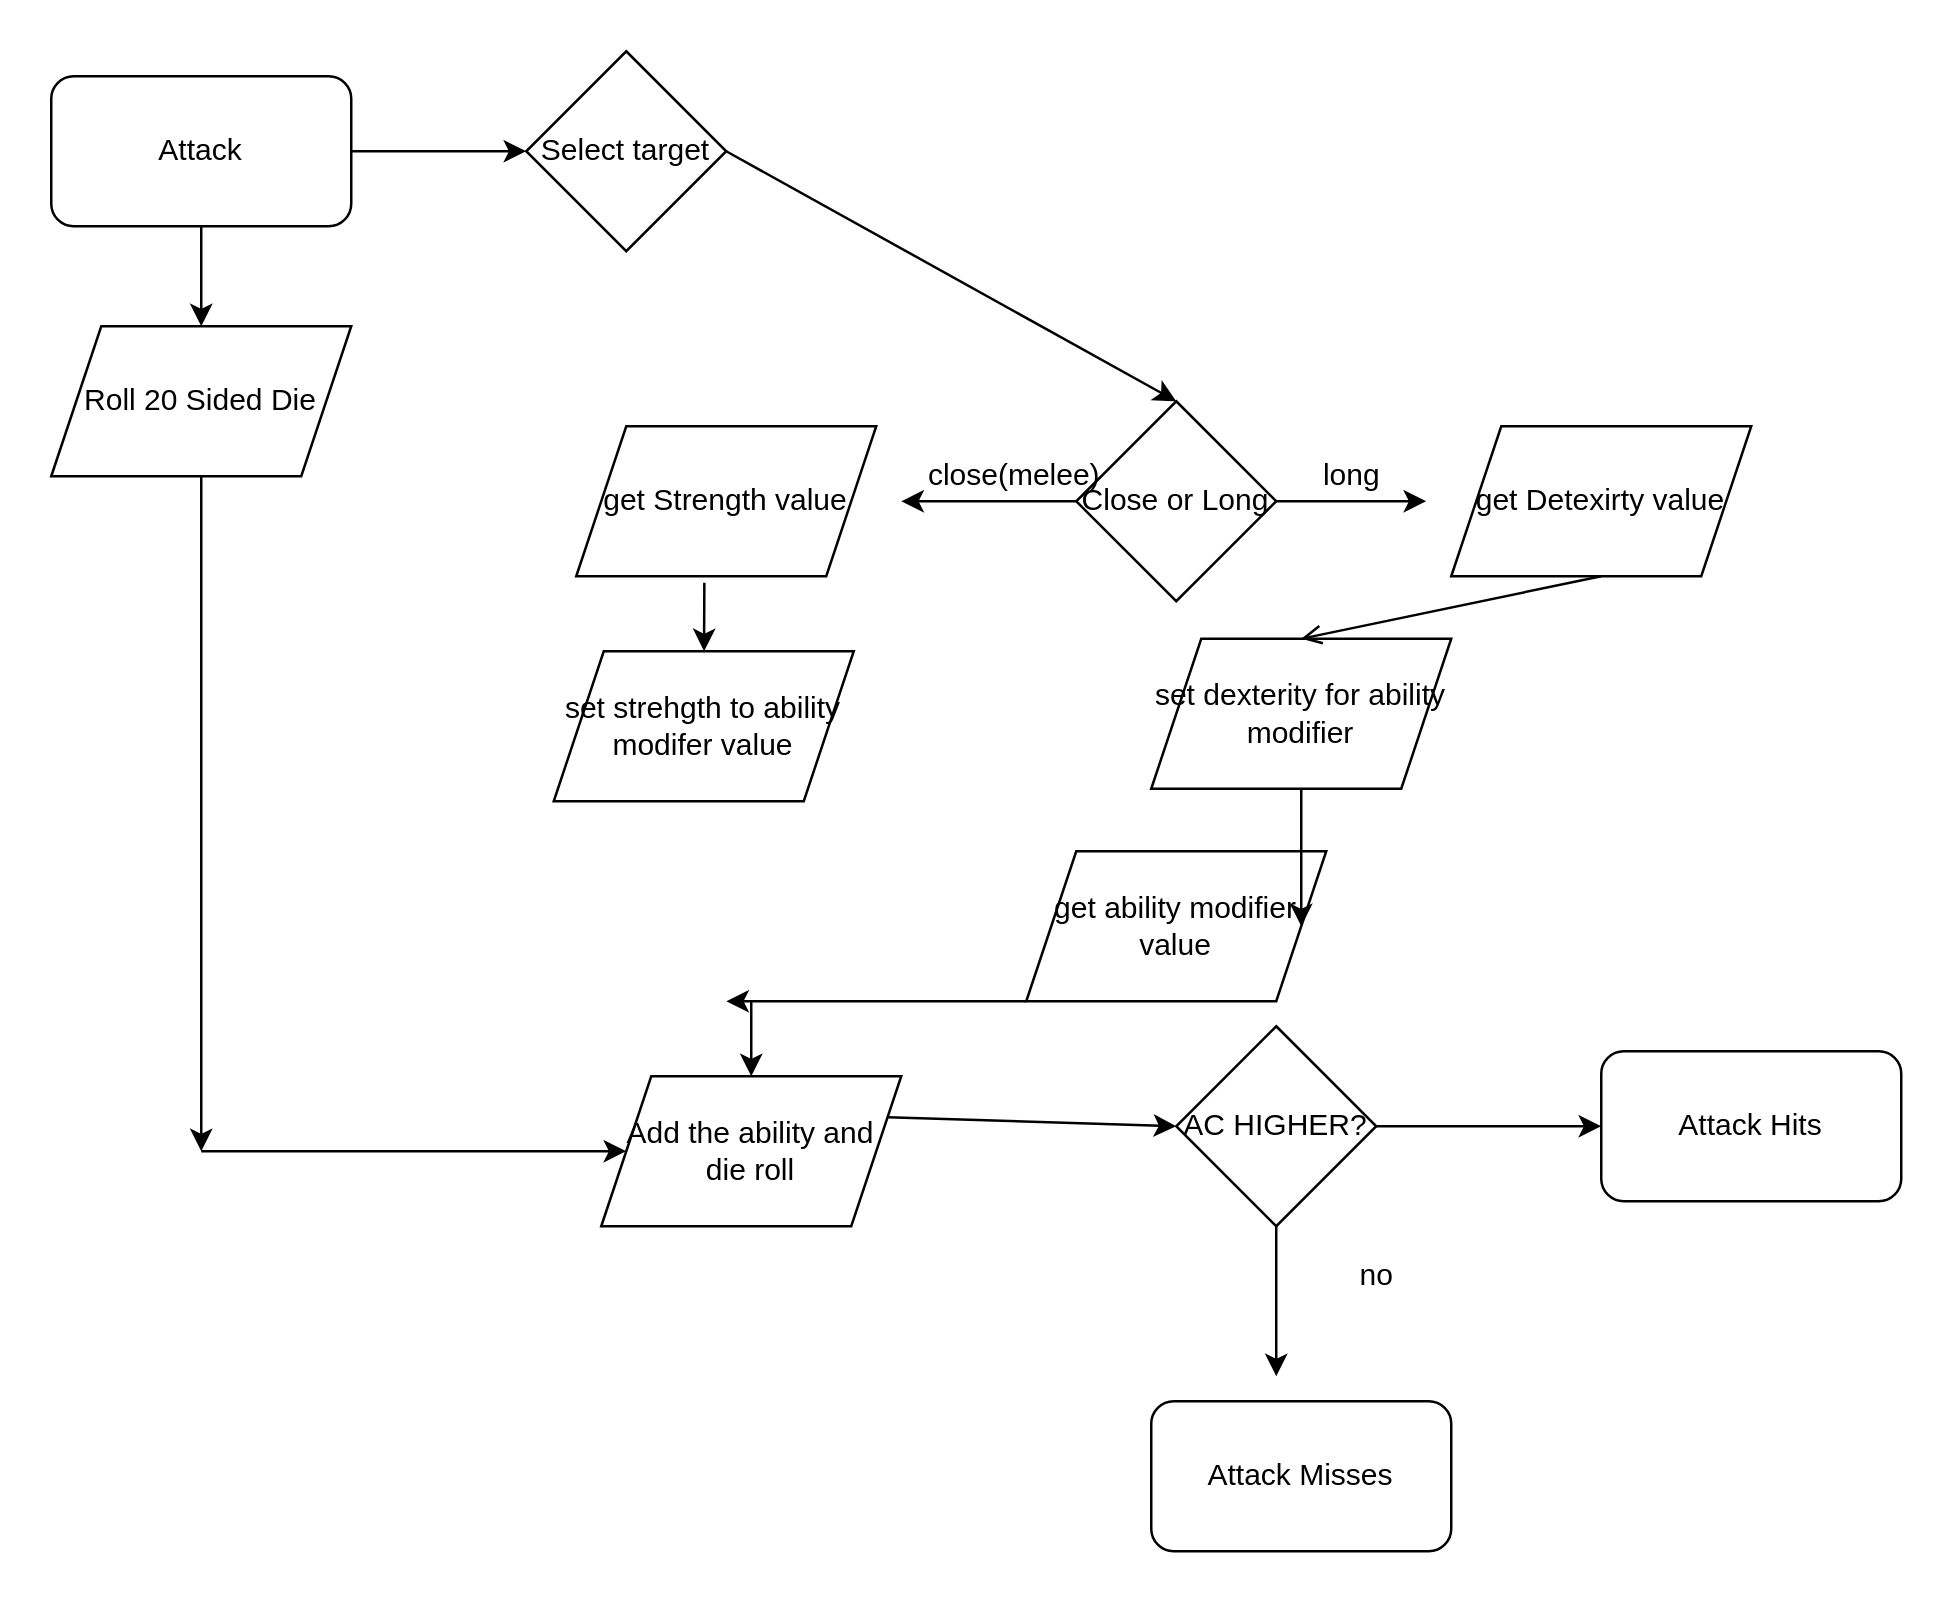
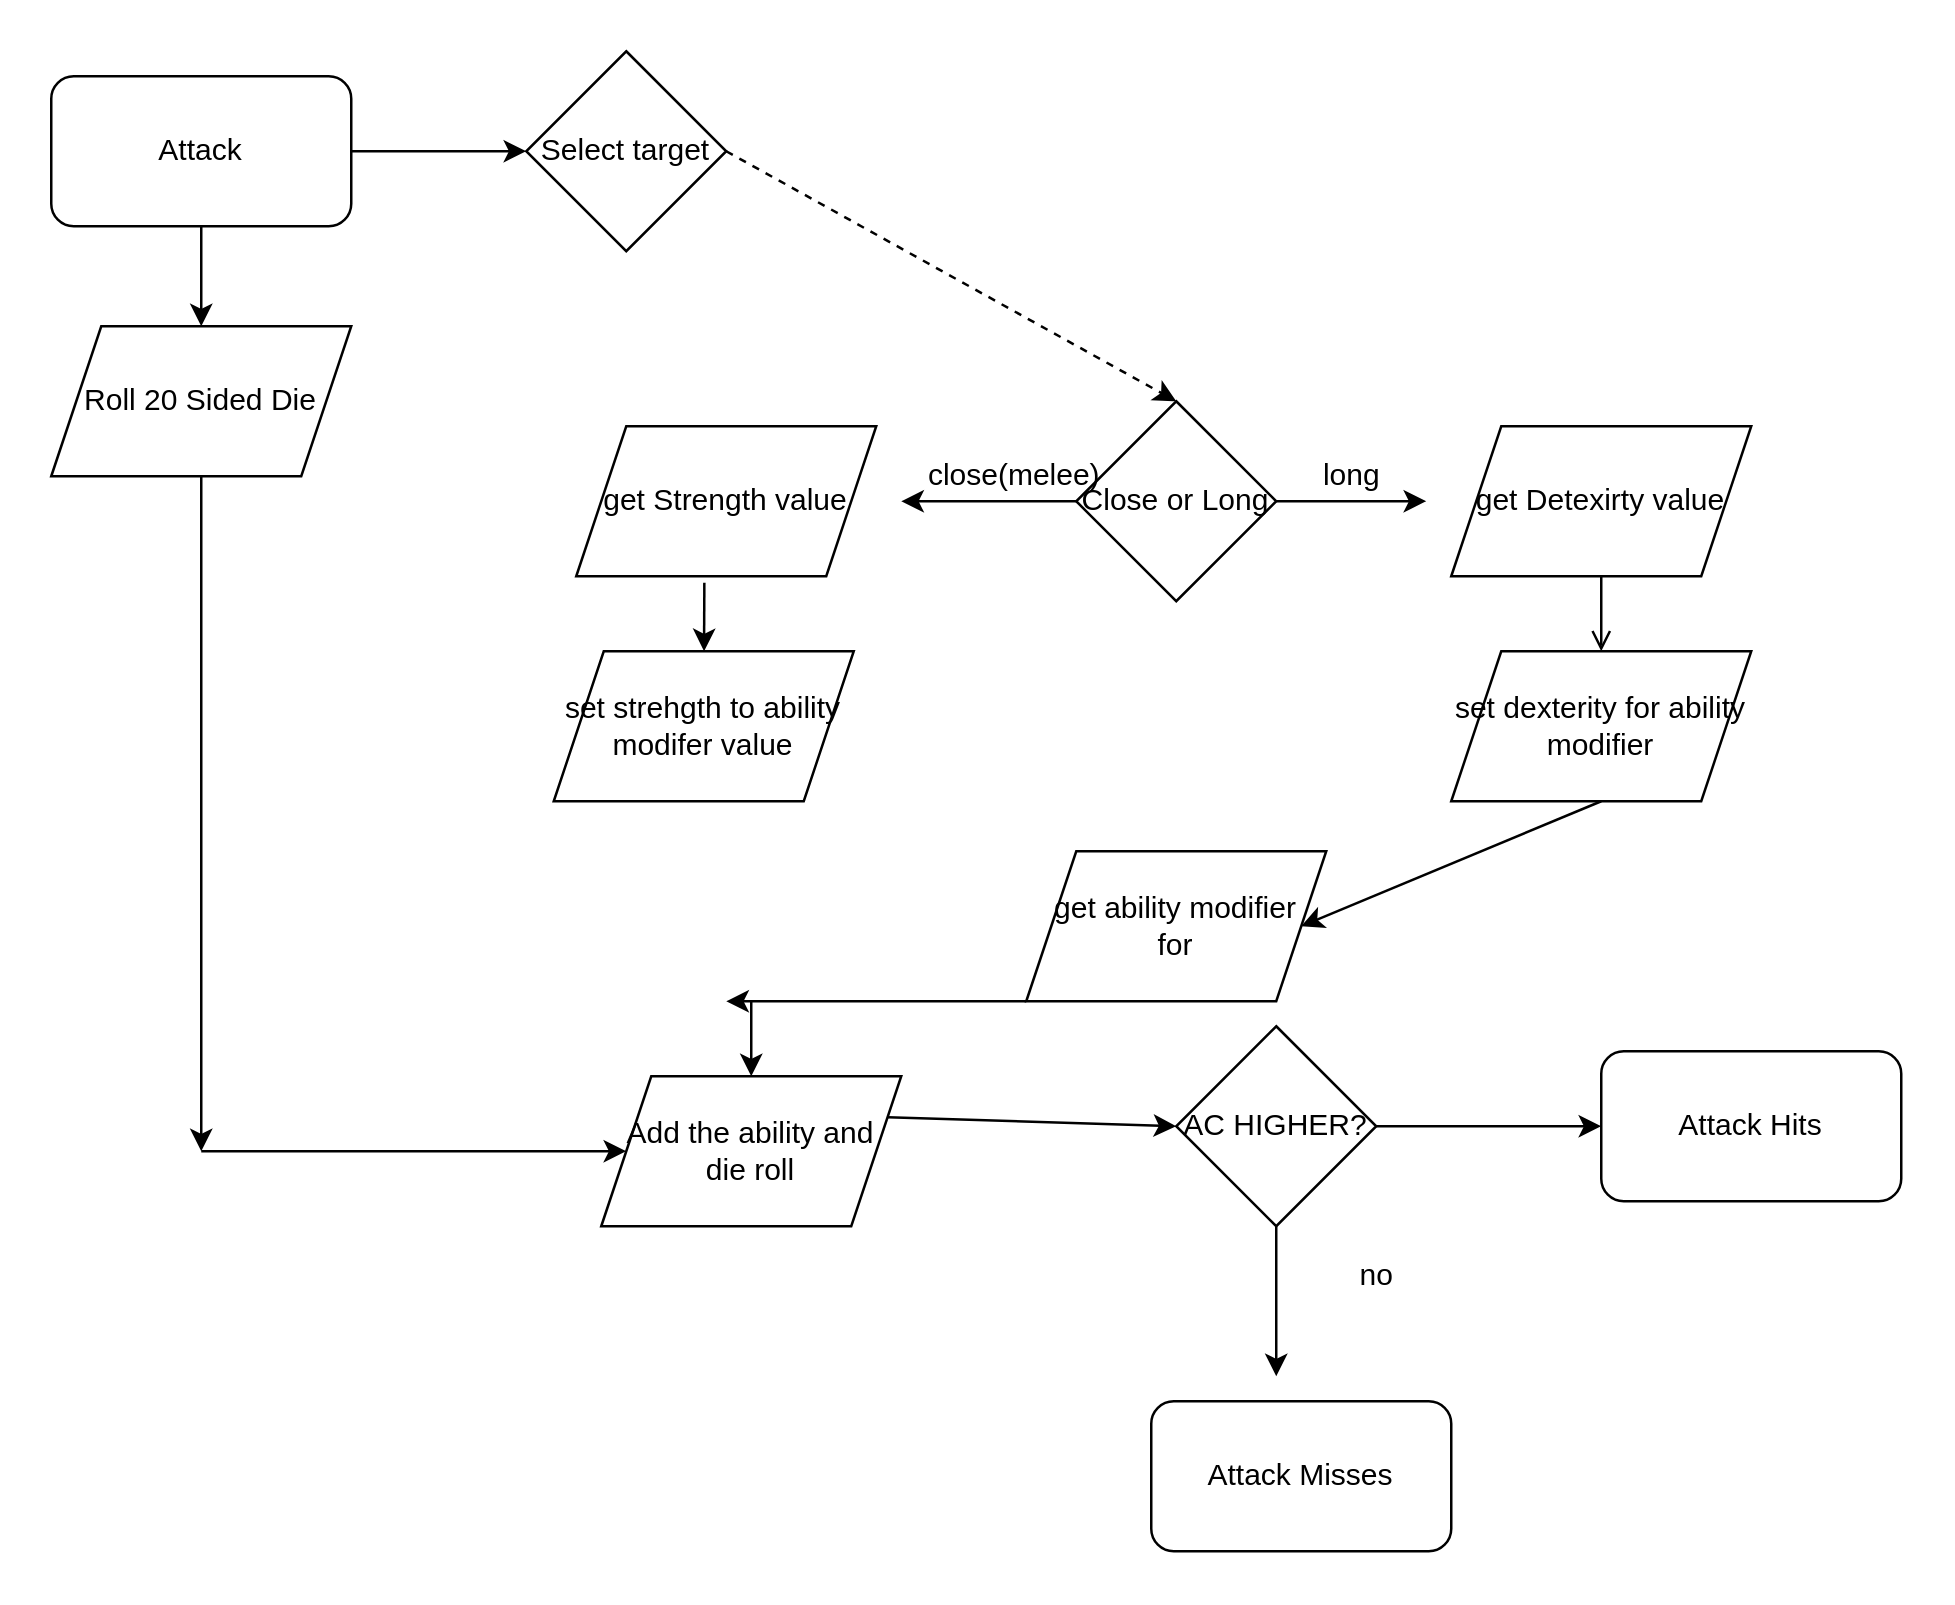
- <mxCell id="5" value="" style="endArrow=classic;html=1;exitX=1;exitY=0.5;exitDx=0;exitDy=0;entryX=0.5;entryY=0;entryDx=0;entryDy=0;" edge="1" parent="1" source="4" target="6"><mxGeometry width="50" height="50" relative="1" as="geometry"><mxPoint x="400" y="320" as="sourcePoint" /><mxPoint x="370" y="60" as="targetPoint" /></mxGeometry></mxCell>
+ <mxCell id="5" value="" style="endArrow=classic;html=1;exitX=1;exitY=0.5;exitDx=0;exitDy=0;entryX=0.5;entryY=0;entryDx=0;entryDy=0;dashed=1;" edge="1" parent="1" source="4" target="6"><mxGeometry width="50" height="50" relative="1" as="geometry"><mxPoint x="400" y="320" as="sourcePoint" /><mxPoint x="370" y="60" as="targetPoint" /></mxGeometry></mxCell>
- <mxCell id="15" value="set dexterity for ability modifier" style="shape=parallelogram;perimeter=parallelogramPerimeter;whiteSpace=wrap;html=1;fixedSize=1;" vertex="1" parent="1"><mxGeometry x="460" y="255" width="120" height="60" as="geometry" /></mxCell>
+ <mxCell id="15" value="set dexterity for ability modifier" style="shape=parallelogram;perimeter=parallelogramPerimeter;whiteSpace=wrap;html=1;fixedSize=1;" vertex="1" parent="1"><mxGeometry x="580" y="260" width="120" height="60" as="geometry" /></mxCell>
- <mxCell id="19" value="get ability modifier&lt;br&gt;value" style="shape=parallelogram;perimeter=parallelogramPerimeter;whiteSpace=wrap;html=1;fixedSize=1;" vertex="1" parent="1"><mxGeometry x="410" y="340" width="120" height="60" as="geometry" /></mxCell>
+ <mxCell id="19" value="get ability modifier&lt;br&gt;for" style="shape=parallelogram;perimeter=parallelogramPerimeter;whiteSpace=wrap;html=1;fixedSize=1;" vertex="1" parent="1"><mxGeometry x="410" y="340" width="120" height="60" as="geometry" /></mxCell>
